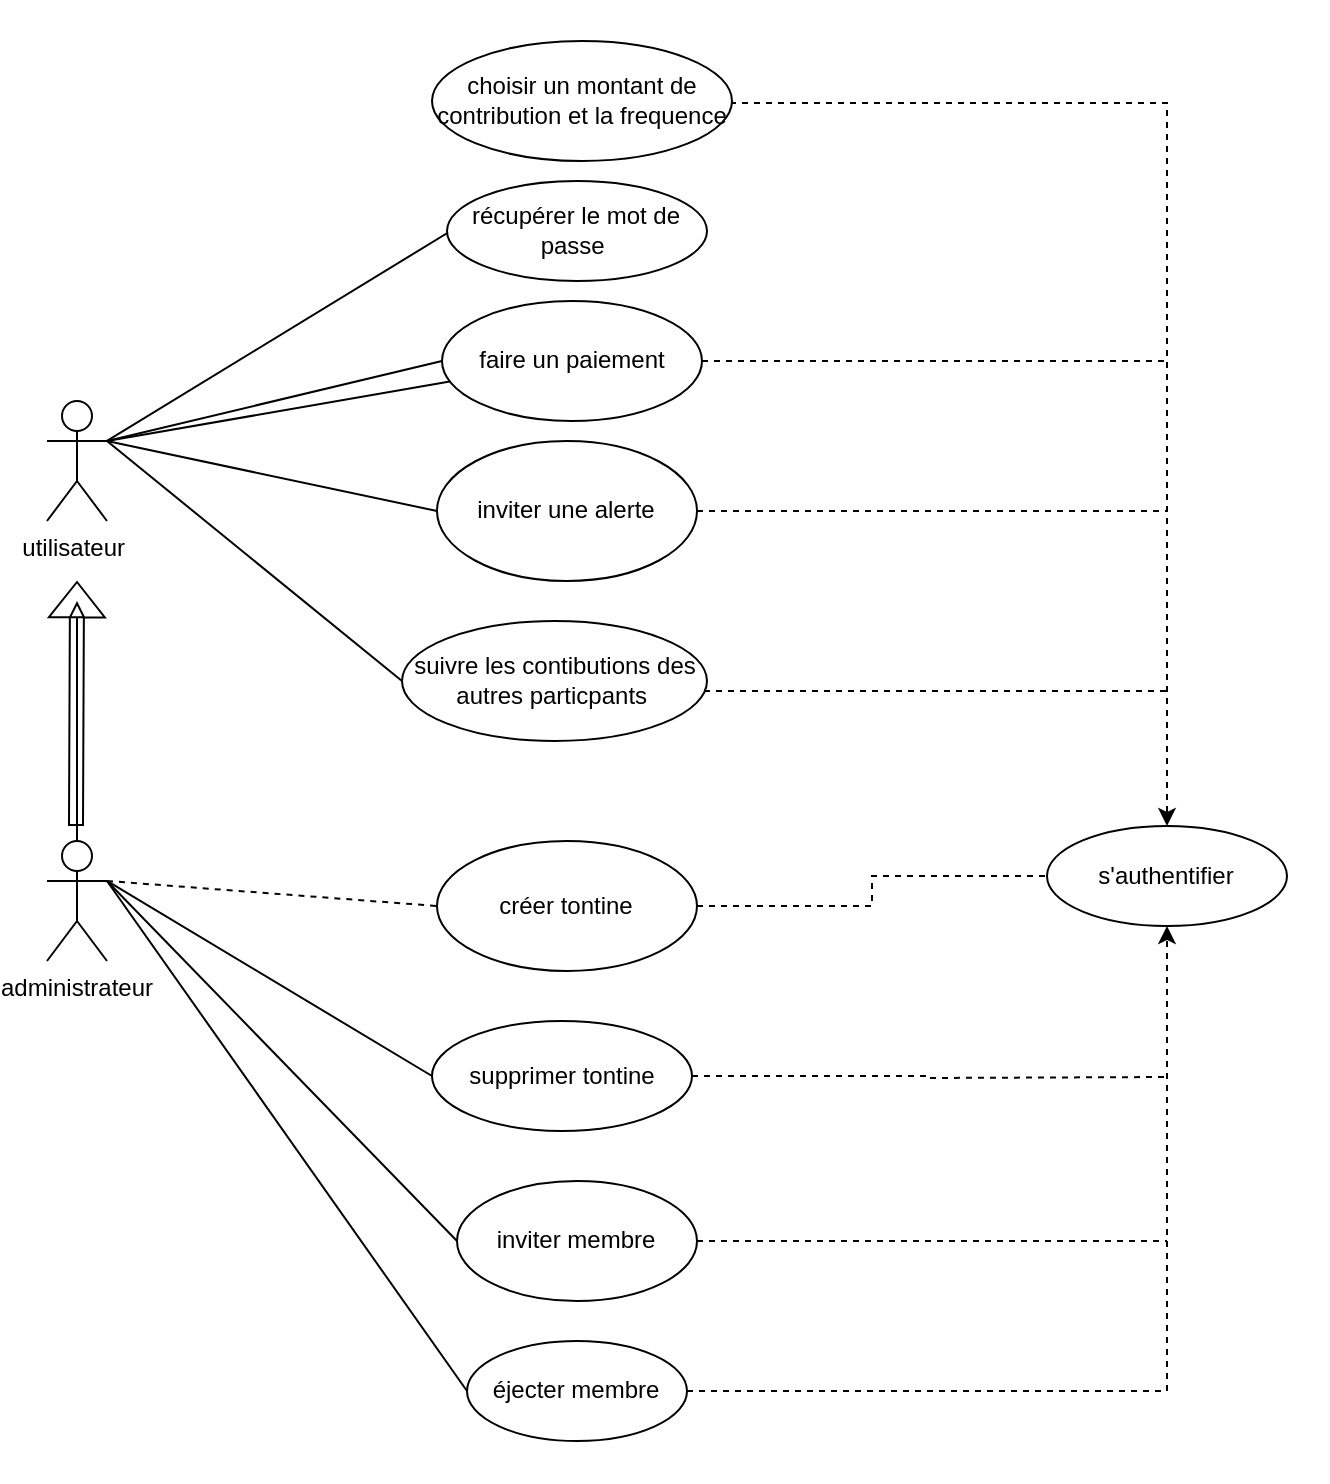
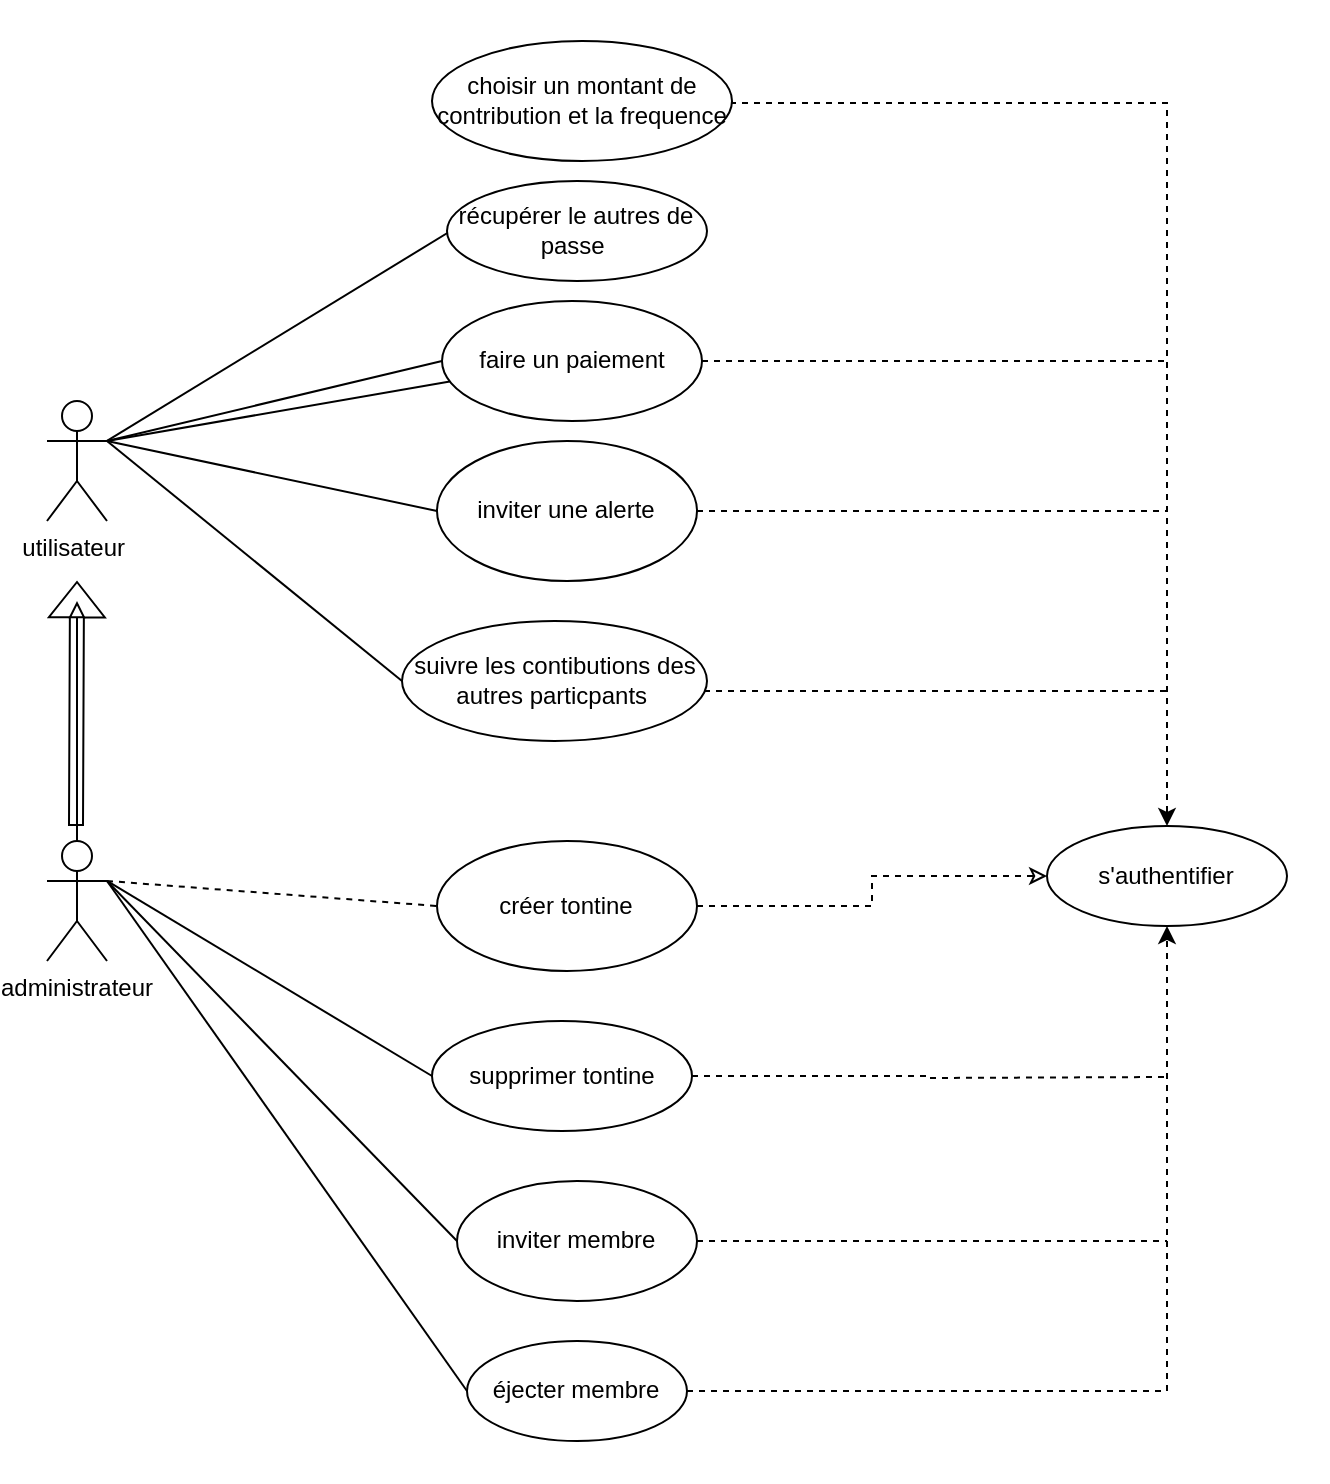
- <mxCell id="6" value="récupérer le mot de passe&amp;nbsp;" style="ellipse;whiteSpace=wrap;html=1;" parent="1" vertex="1"><mxGeometry x="220" y="90" width="130" height="50" as="geometry" /></mxCell>
+ <mxCell id="6" value="récupérer le autres de passe&amp;nbsp;" style="ellipse;whiteSpace=wrap;html=1;" parent="1" vertex="1"><mxGeometry x="220" y="90" width="130" height="50" as="geometry" /></mxCell>
- <mxCell id="17" style="edgeStyle=orthogonalEdgeStyle;rounded=0;orthogonalLoop=1;jettySize=auto;html=1;exitX=1;exitY=0.5;exitDx=0;exitDy=0;endArrow=none;endFill=0;dashed=1;" parent="1" source="18" target="28" edge="1"><mxGeometry relative="1" as="geometry" /></mxCell>
+ <mxCell id="17" style="edgeStyle=orthogonalEdgeStyle;rounded=0;orthogonalLoop=1;jettySize=auto;html=1;exitX=1;exitY=0.5;exitDx=0;exitDy=0;endArrow=classic;endFill=0;dashed=1;" parent="1" source="18" target="28" edge="1"><mxGeometry relative="1" as="geometry" /></mxCell>
